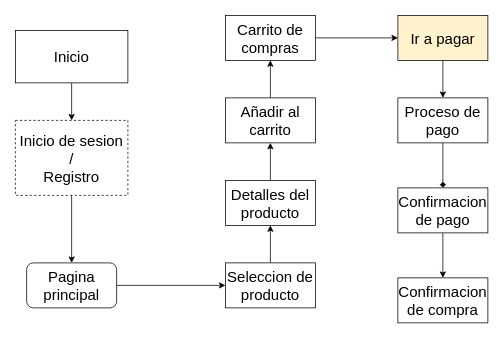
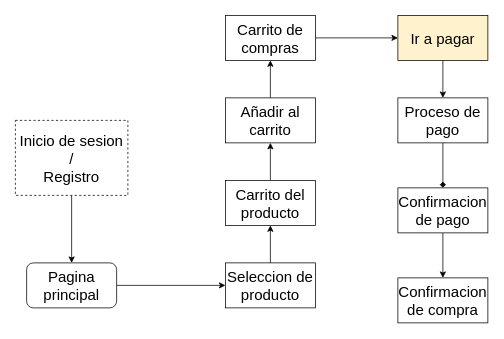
- <mxCell id="3" value="Inicio" style="rounded=0;whiteSpace=wrap;html=1;fontSize=20;" vertex="1" parent="1"><mxGeometry x="20" y="40" width="150" height="70" as="geometry" /></mxCell>
- <mxCell id="2" value="" style="edgeStyle=none;html=1;fontSize=20;" edge="1" parent="1" source="3" target="5"><mxGeometry relative="1" as="geometry" /></mxCell>
- <mxCell id="11" value="Detalles del producto" style="rounded=0;whiteSpace=wrap;html=1;fontSize=20;" vertex="1" parent="1"><mxGeometry x="300" y="240" width="120" height="60" as="geometry" /></mxCell>
+ <mxCell id="11" value="Carrito del producto" style="rounded=0;whiteSpace=wrap;html=1;fontSize=20;" vertex="1" parent="1"><mxGeometry x="300" y="240" width="120" height="60" as="geometry" /></mxCell>
